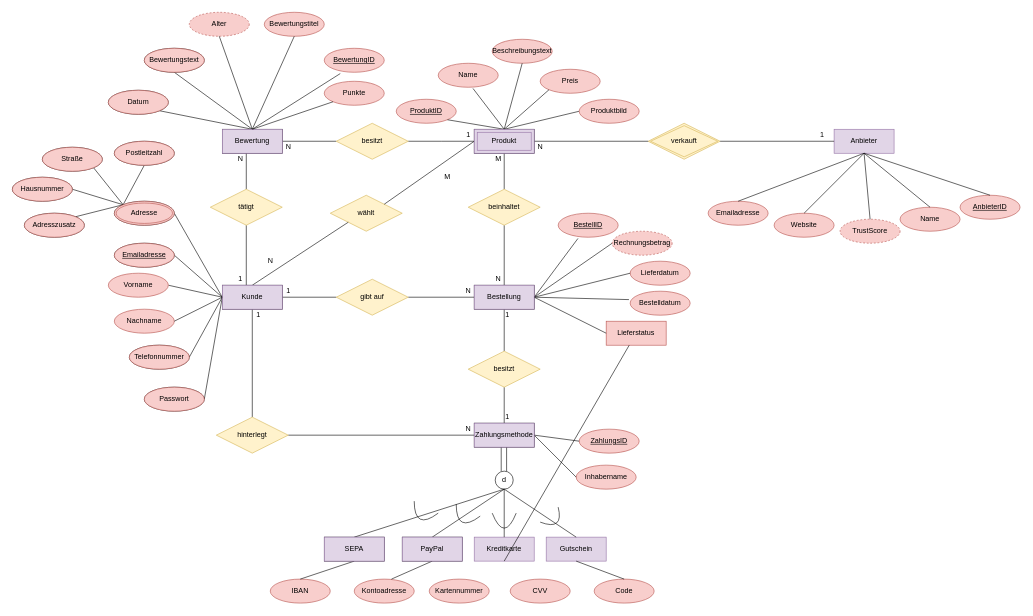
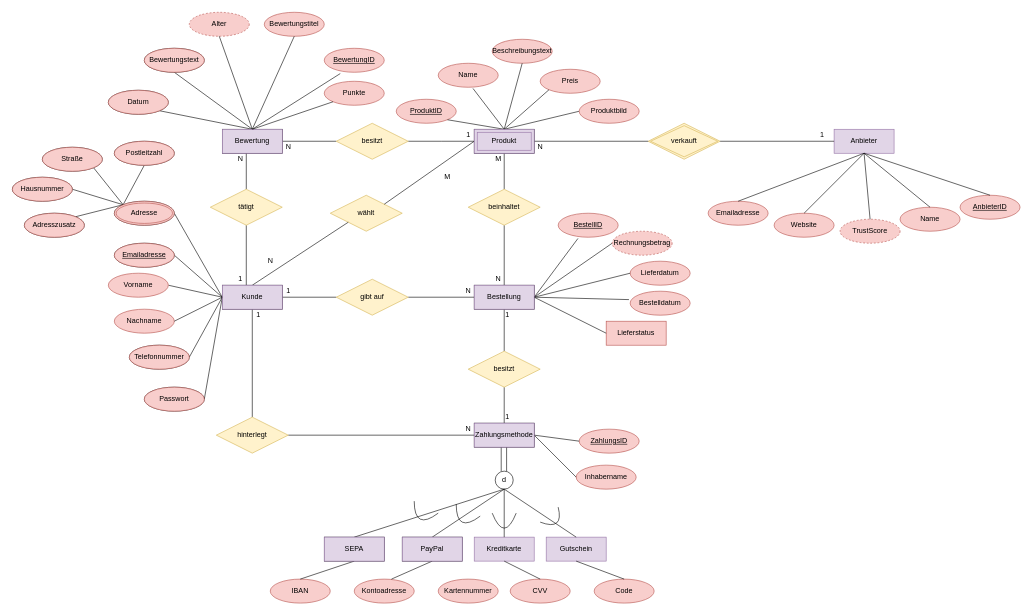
- <mxCell id="94" value="" style="endArrow=none;html=1;exitX=0.5;exitY=1;exitDx=0;exitDy=0;" parent="1" source="69" target="62" edge="1"><mxGeometry width="50" height="50" relative="1" as="geometry"><mxPoint x="850" y="945" as="sourcePoint" /><mxPoint y="975" as="targetPoint" x="790" /></mxGeometry></mxCell>
+ <mxCell id="94" value="" style="endArrow=none;html=1;entryX=0.5;entryY=0;entryDx=0;entryDy=0;exitX=0.5;exitY=1;exitDx=0;exitDy=0;" parent="1" source="69" target="86" edge="1"><mxGeometry width="50" height="50" relative="1" as="geometry"><mxPoint x="850" y="945" as="sourcePoint" /><mxPoint y="975" as="targetPoint" x="790" /></mxGeometry></mxCell>
- <mxCell id="85" value="Kartennummer" style="ellipse;whiteSpace=wrap;html=1;align=center;fillColor=#f8cecc;strokeColor=#b85450;" parent="1" vertex="1"><mxGeometry x="715" y="965" width="100" height="40" as="geometry" /></mxCell>
+ <mxCell id="85" value="Kartennummer" style="ellipse;whiteSpace=wrap;html=1;align=center;fillColor=#f8cecc;strokeColor=#b85450;" parent="1" vertex="1"><mxGeometry x="730" y="965" width="100" height="40" as="geometry" /></mxCell>
